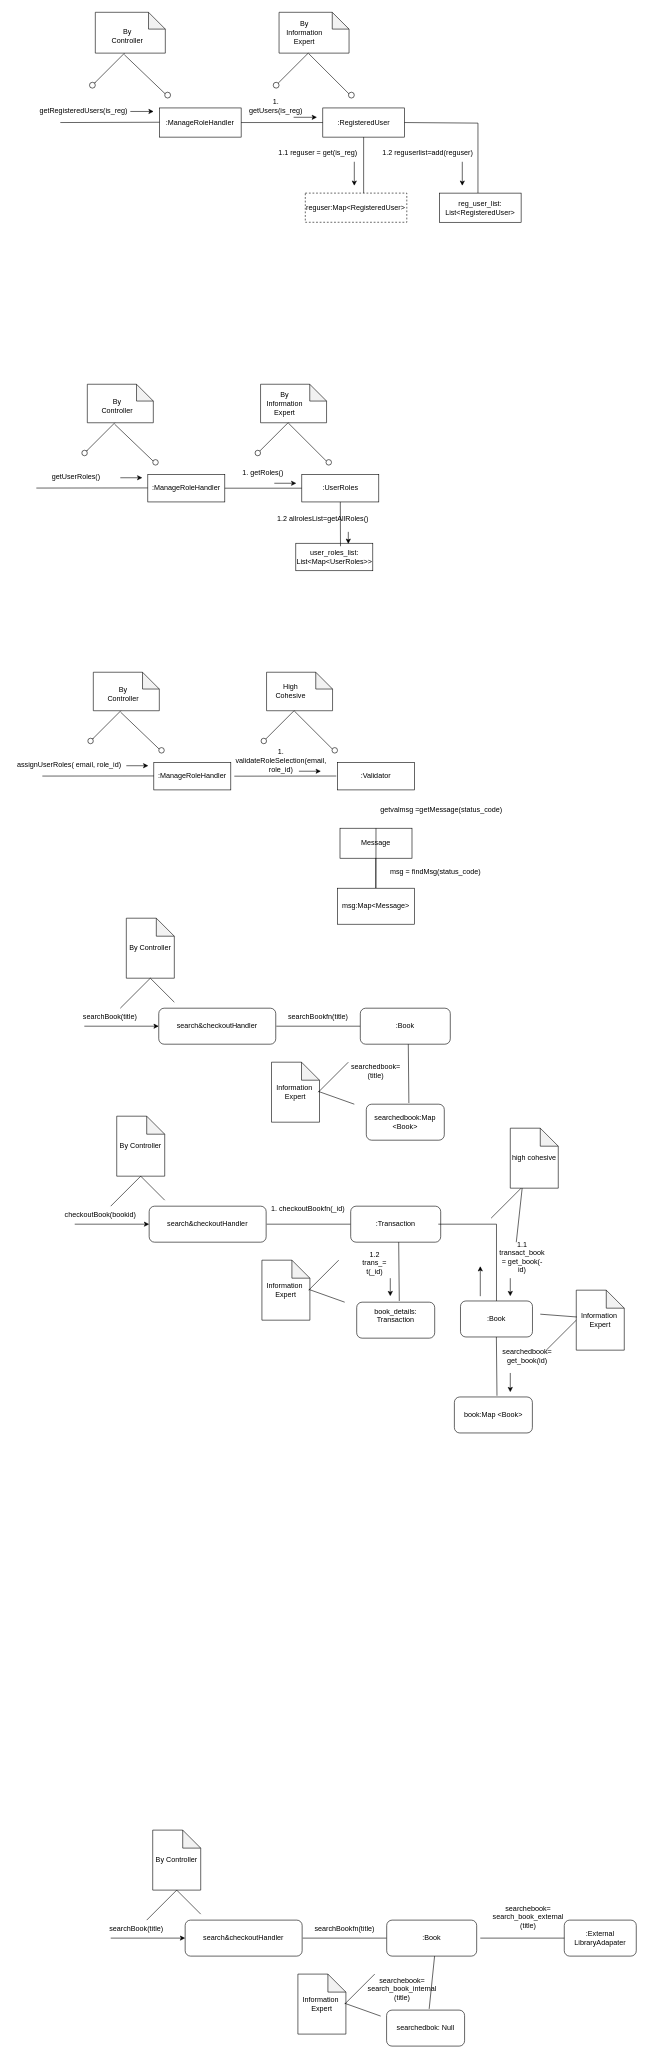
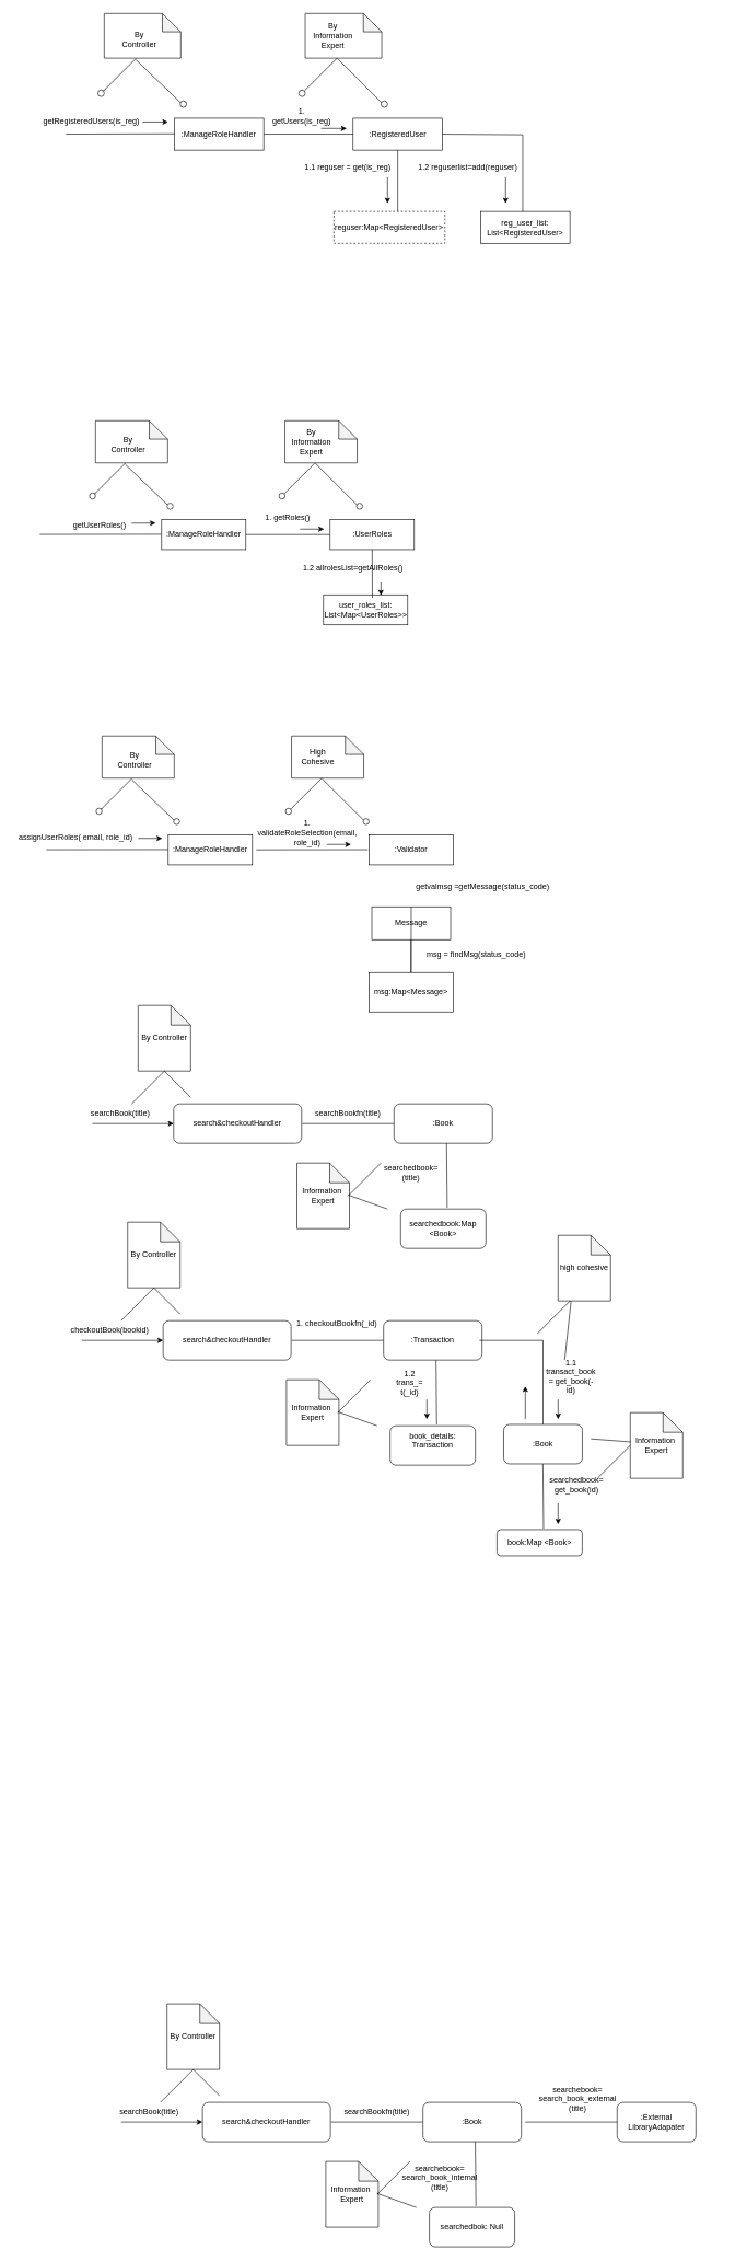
- <mxCell id="44" value="getUserRoles()" style="text;html=1;align=center;verticalAlign=middle;whiteSpace=wrap;rounded=0;" vertex="1" parent="34"><mxGeometry y="141.167" width="55.0" height="27.5" as="geometry" /></mxCell>
+ <mxCell id="44" value="getUserRoles()" style="text;html=1;align=center;verticalAlign=middle;whiteSpace=wrap;rounded=0;" vertex="1" parent="34"><mxGeometry x="25" y="146.167" width="55.0" height="27.5" as="geometry" /></mxCell>
- <mxCell id="117" value="book:Map &amp;lt;Book&amp;gt;" style="rounded=1;whiteSpace=wrap;html=1;" vertex="1" parent="116"><mxGeometry x="13.83" y="100" width="130" height="60" as="geometry" /></mxCell>
+ <mxCell id="117" value="book:Map &amp;lt;Book&amp;gt;" style="rounded=1;whiteSpace=wrap;html=1;" vertex="1" parent="116"><mxGeometry x="13.83" y="100" width="130" height="40" as="geometry" /></mxCell>
- <mxCell id="144" value="searchedbok: Null" style="rounded=1;whiteSpace=wrap;html=1;" vertex="1" parent="131"><mxGeometry x="463.83" y="300" width="130" height="60" as="geometry" /></mxCell>
+ <mxCell id="144" value="searchedbok: Null" style="rounded=1;whiteSpace=wrap;html=1;" vertex="1" parent="131"><mxGeometry x="473.83" y="310" width="130" height="60" as="geometry" /></mxCell>
